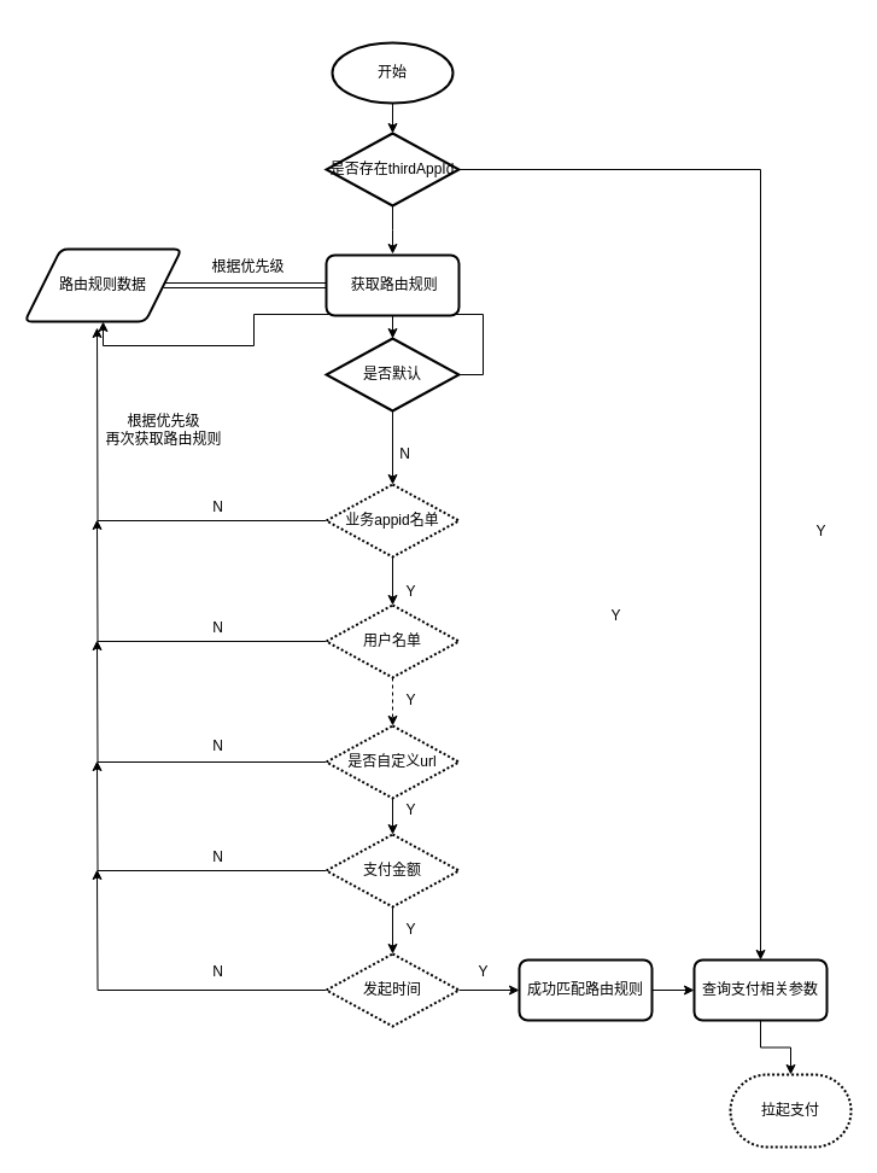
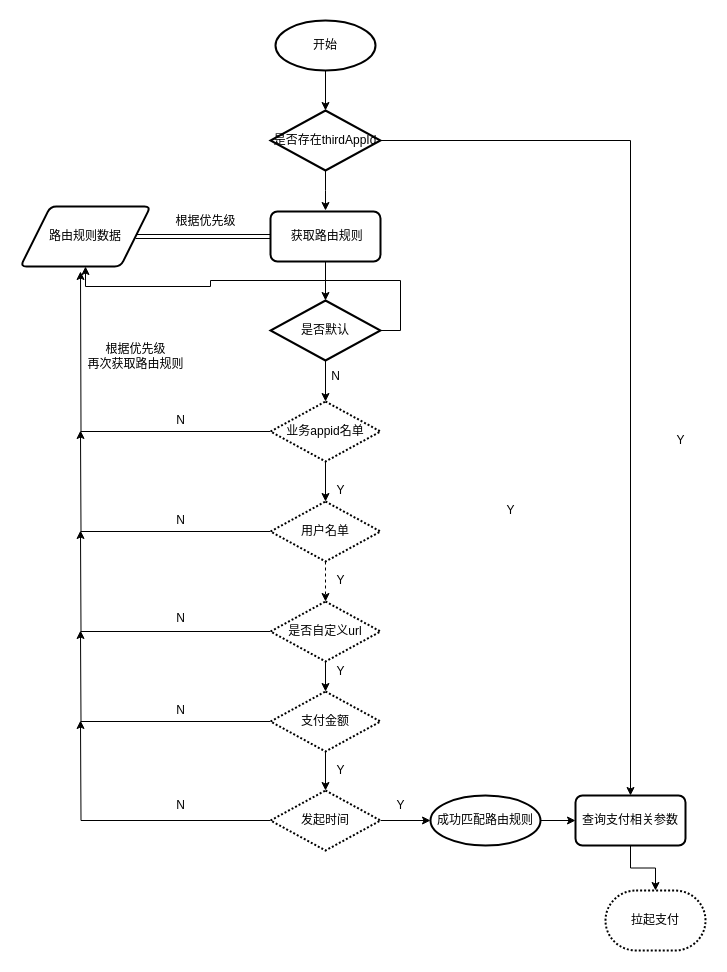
- <mxCell id="3" value="开始" style="strokeWidth=2;html=1;shape=mxgraph.flowchart.start_1;whiteSpace=wrap;" parent="1" vertex="1"><mxGeometry x="275" y="35" width="100" height="50" as="geometry" /></mxCell>
+ <mxCell id="3" value="开始" style="strokeWidth=2;html=1;shape=mxgraph.flowchart.start_1;whiteSpace=wrap;" parent="1" vertex="1"><mxGeometry x="275" y="20" width="100" height="50" as="geometry" /></mxCell>
- <mxCell id="10" value="是否默认" style="strokeWidth=2;html=1;shape=mxgraph.flowchart.decision;whiteSpace=wrap;" parent="1" vertex="1"><mxGeometry x="270" y="280" width="110" height="60" as="geometry" /></mxCell>
+ <mxCell id="10" value="是否默认" style="strokeWidth=2;html=1;shape=mxgraph.flowchart.decision;whiteSpace=wrap;" parent="1" vertex="1"><mxGeometry x="270" y="300" width="110" height="60" as="geometry" /></mxCell>
- <mxCell id="28" value="成功匹配路由规则" style="rounded=1;whiteSpace=wrap;html=1;absoluteArcSize=1;arcSize=14;strokeWidth=2;" parent="1" vertex="1"><mxGeometry x="430" y="795" width="110" height="50" as="geometry" /></mxCell>
+ <mxCell id="28" value="成功匹配路由规则" style="ellipse;whiteSpace=wrap;html=1;absoluteArcSize=1;arcSize=14;strokeWidth=2;" parent="1" vertex="1"><mxGeometry x="430" y="795" width="110" height="50" as="geometry" /></mxCell>
